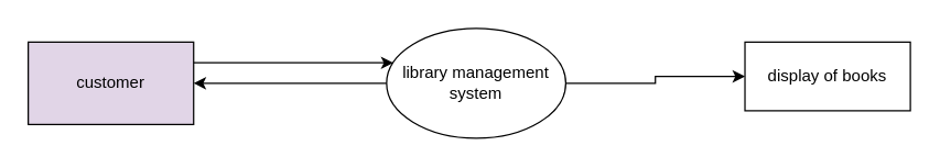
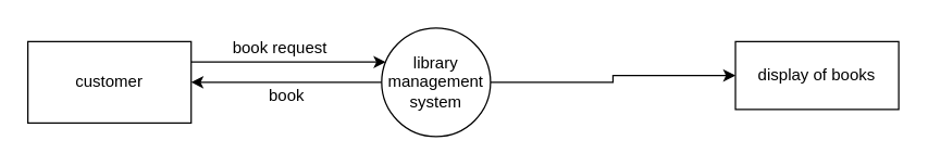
+ <mxCell id="8" value="book request" style="text;html=1;align=center;verticalAlign=middle;resizable=0;points=[];autosize=1;strokeColor=none;fillColor=none;" vertex="1" parent="1"><mxGeometry x="160" y="20" width="90" height="30" as="geometry" /></mxCell>
- <mxCell id="7" value="customer" style="rounded=0;whiteSpace=wrap;html=1;fillColor=#e1d5e7;" vertex="1" parent="1"><mxGeometry x="20" y="30" width="120" height="60" as="geometry" /></mxCell>
+ <mxCell id="7" value="customer" style="rounded=0;whiteSpace=wrap;html=1;" vertex="1" parent="1"><mxGeometry x="20" y="30" width="120" height="60" as="geometry" /></mxCell>
- <mxCell id="4" value="library management system" style="ellipse;whiteSpace=wrap;html=1;aspect=fixed;" vertex="1" parent="1"><mxGeometry x="280" y="20" width="130" height="80" as="geometry" /></mxCell>
+ <mxCell id="4" value="library management system" style="ellipse;whiteSpace=wrap;html=1;aspect=fixed;" vertex="1" parent="1"><mxGeometry x="280" y="20" width="80" height="80" as="geometry" /></mxCell>
+ <mxCell id="9" value="book" style="text;html=1;align=center;verticalAlign=middle;resizable=0;points=[];autosize=1;strokeColor=none;fillColor=none;" vertex="1" parent="1"><mxGeometry x="185" y="55" width="50" height="30" as="geometry" /></mxCell>
